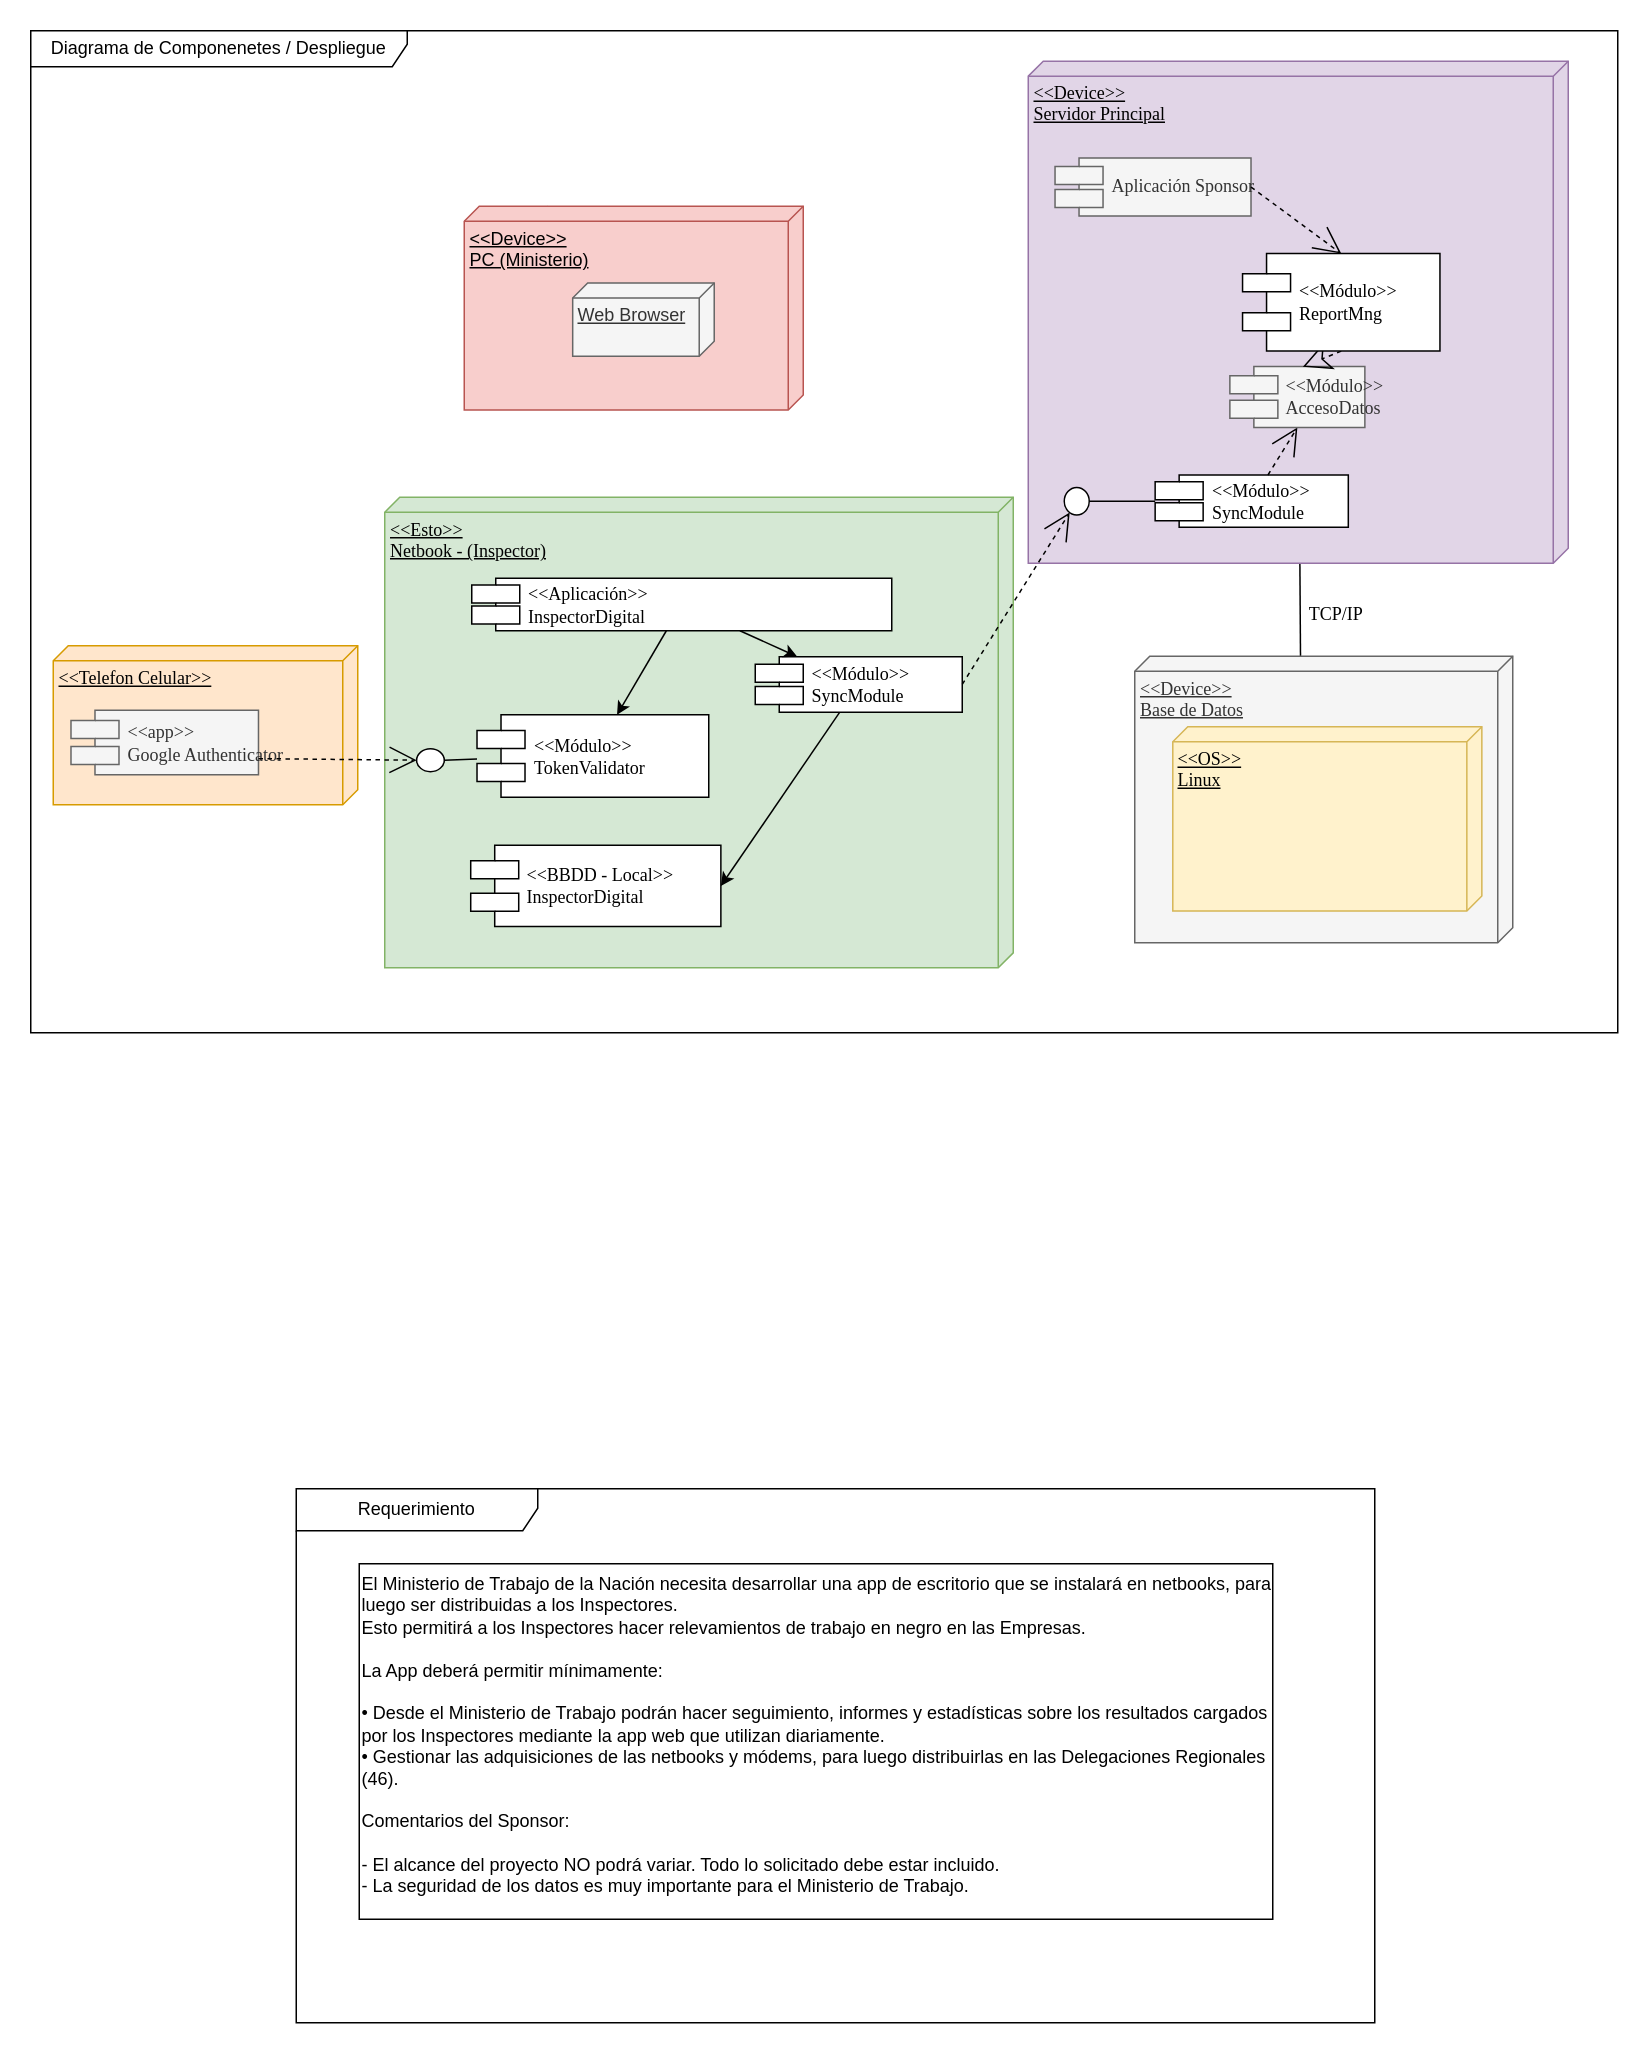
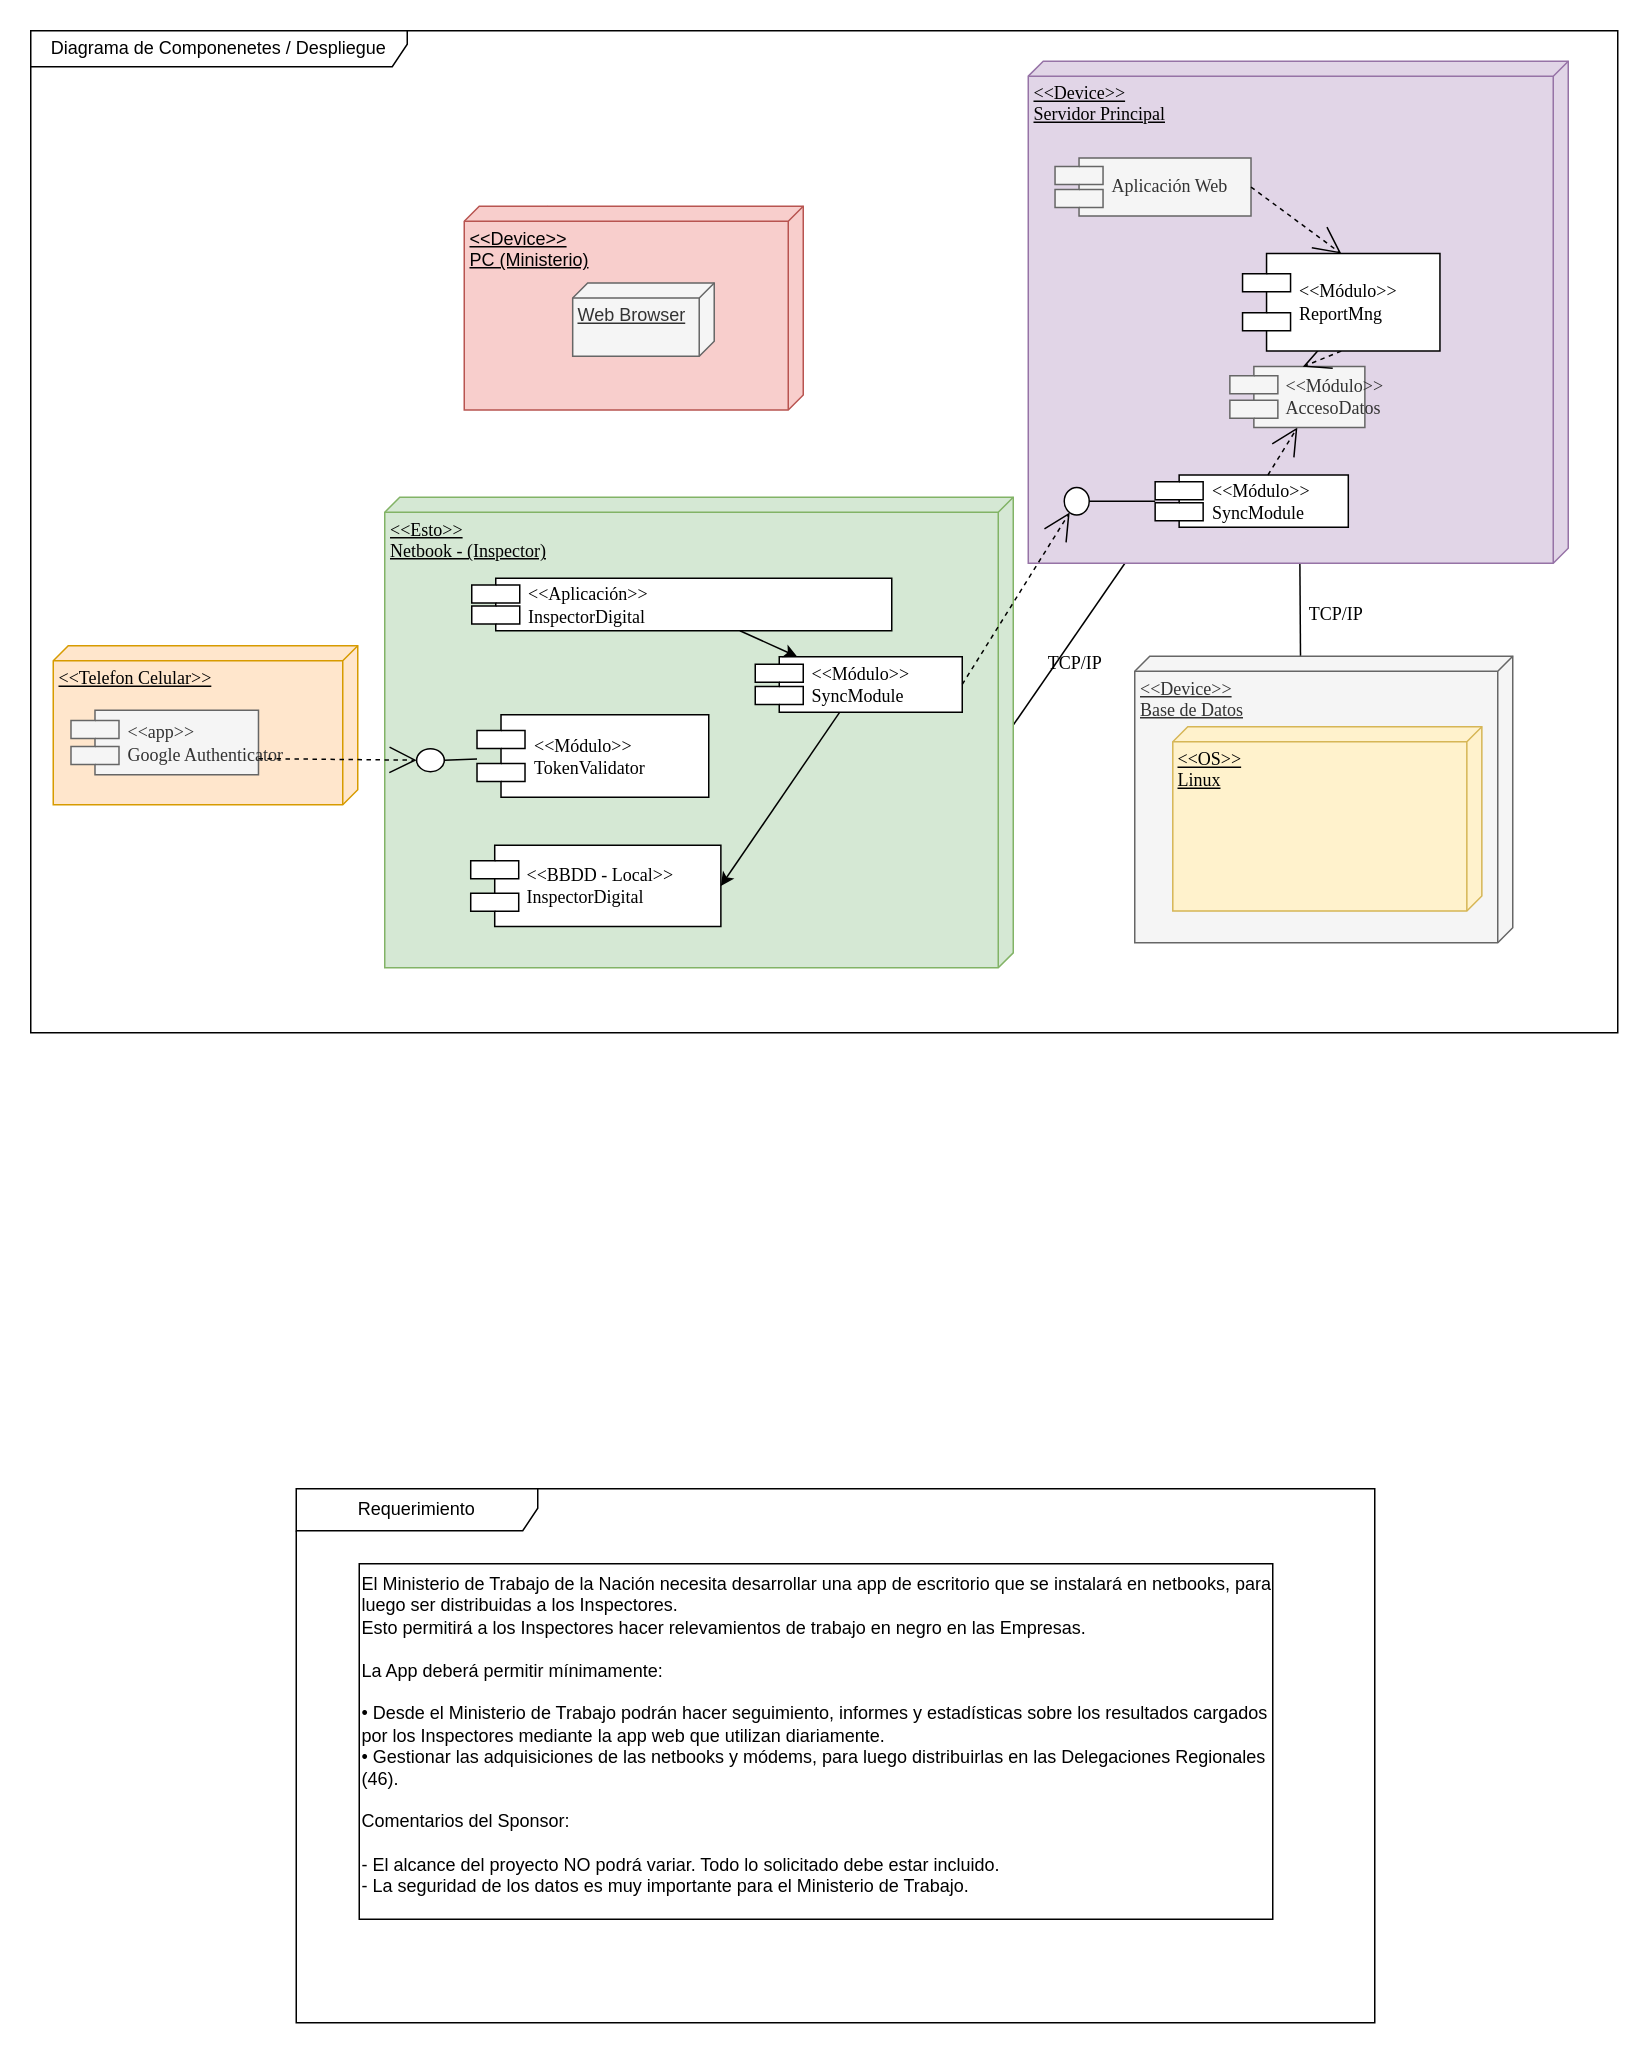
- <mxCell id="12" value="Aplicación Sponsor" style="shape=component;align=left;spacingLeft=36;rounded=0;shadow=0;comic=0;labelBackgroundColor=none;strokeWidth=1;fontFamily=Verdana;fontSize=12;html=1;fillColor=#f5f5f5;strokeColor=#666666;fontColor=#333333;" parent="6" vertex="1"><mxGeometry x="-29.138" y="29.904" width="130.652" height="38.585" as="geometry" /></mxCell>
+ <mxCell id="12" value="Aplicación Web" style="shape=component;align=left;spacingLeft=36;rounded=0;shadow=0;comic=0;labelBackgroundColor=none;strokeWidth=1;fontFamily=Verdana;fontSize=12;html=1;fillColor=#f5f5f5;strokeColor=#666666;fontColor=#333333;" parent="6" vertex="1"><mxGeometry x="-29.138" y="29.904" width="130.652" height="38.585" as="geometry" /></mxCell>
- <mxCell id="11" style="rounded=0;html=1;dashed=1;labelBackgroundColor=none;startArrow=none;startFill=0;startSize=8;endArrow=classic;endFill=0;endSize=16;fontFamily=Verdana;fontSize=12;entryX=0.54;entryY=0.006;entryDx=0;entryDy=0;entryPerimeter=0;exitX=0.5;exitY=1;exitDx=0;exitDy=0;" parent="6" source="13" target="10" edge="1"><mxGeometry x="-1262.039" y="-66.63" as="geometry"><mxPoint x="91.174" y="78.135" as="sourcePoint" /><mxPoint x="205.847" y="111.897" as="targetPoint" /></mxGeometry></mxCell>
+ <mxCell id="11" style="rounded=0;html=1;dashed=1;labelBackgroundColor=none;startArrow=none;startFill=0;startSize=8;endArrow=open;endFill=0;endSize=16;fontFamily=Verdana;fontSize=12;entryX=0.54;entryY=0.006;entryDx=0;entryDy=0;entryPerimeter=0;exitX=0.5;exitY=1;exitDx=0;exitDy=0;" parent="6" source="13" target="10" edge="1"><mxGeometry x="-1262.039" y="-66.63" as="geometry"><mxPoint x="91.174" y="78.135" as="sourcePoint" /><mxPoint x="205.847" y="111.897" as="targetPoint" /></mxGeometry></mxCell>
+ <mxCell id="4" value="TCP/IP" style="rounded=0;html=1;labelBackgroundColor=none;startArrow=none;startFill=0;startSize=8;endArrow=none;endFill=0;endSize=16;fontFamily=Verdana;fontSize=12;exitX=0;exitY=0;exitDx=151.855;exitDy=0;exitPerimeter=0;" parent="1" source="28" target="7" edge="1"><mxGeometry as="geometry"><mxPoint x="4" y="13" as="offset" /></mxGeometry></mxCell>
- <mxCell id="32" style="rounded=0;orthogonalLoop=1;jettySize=auto;html=1;" parent="27" source="29" target="31" edge="1"><mxGeometry relative="1" as="geometry" /></mxCell>
